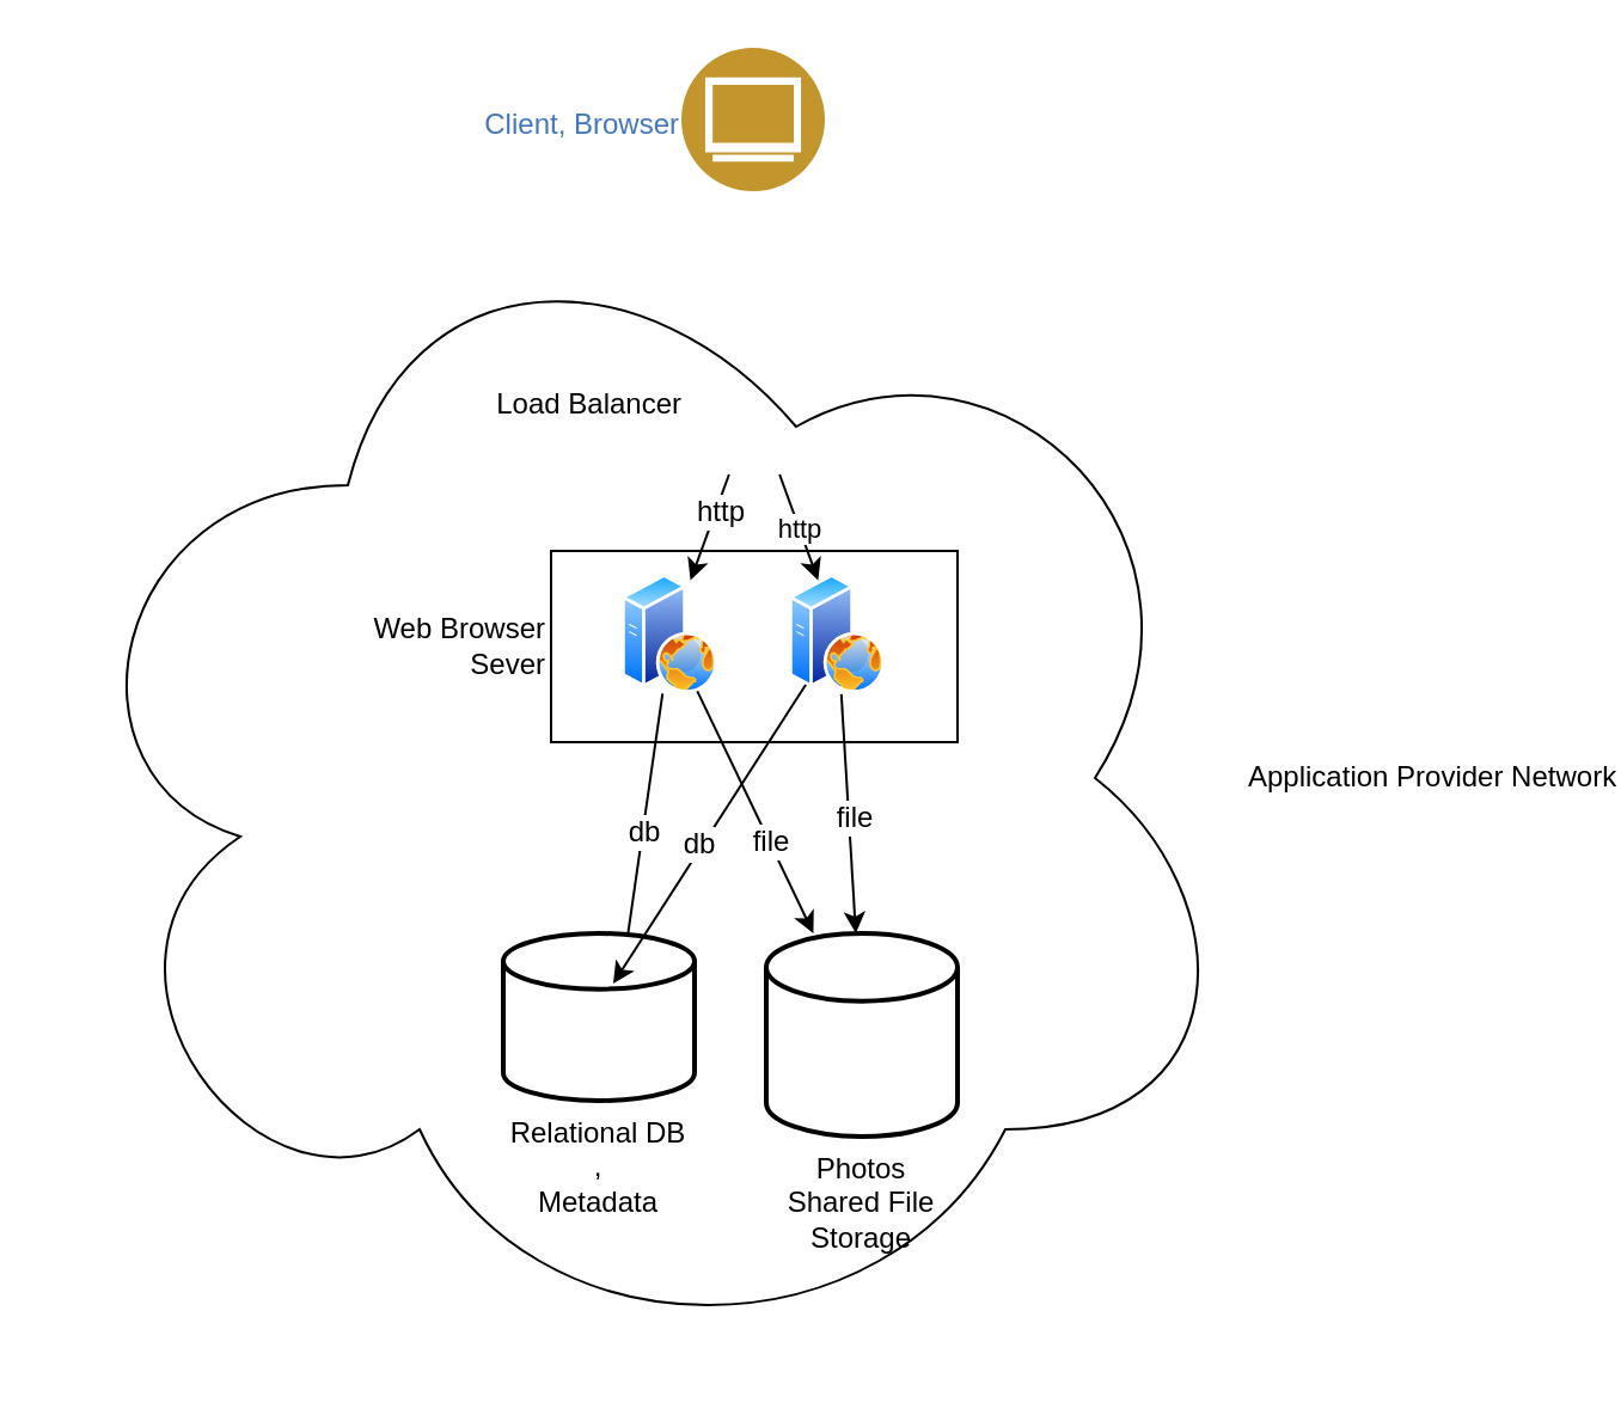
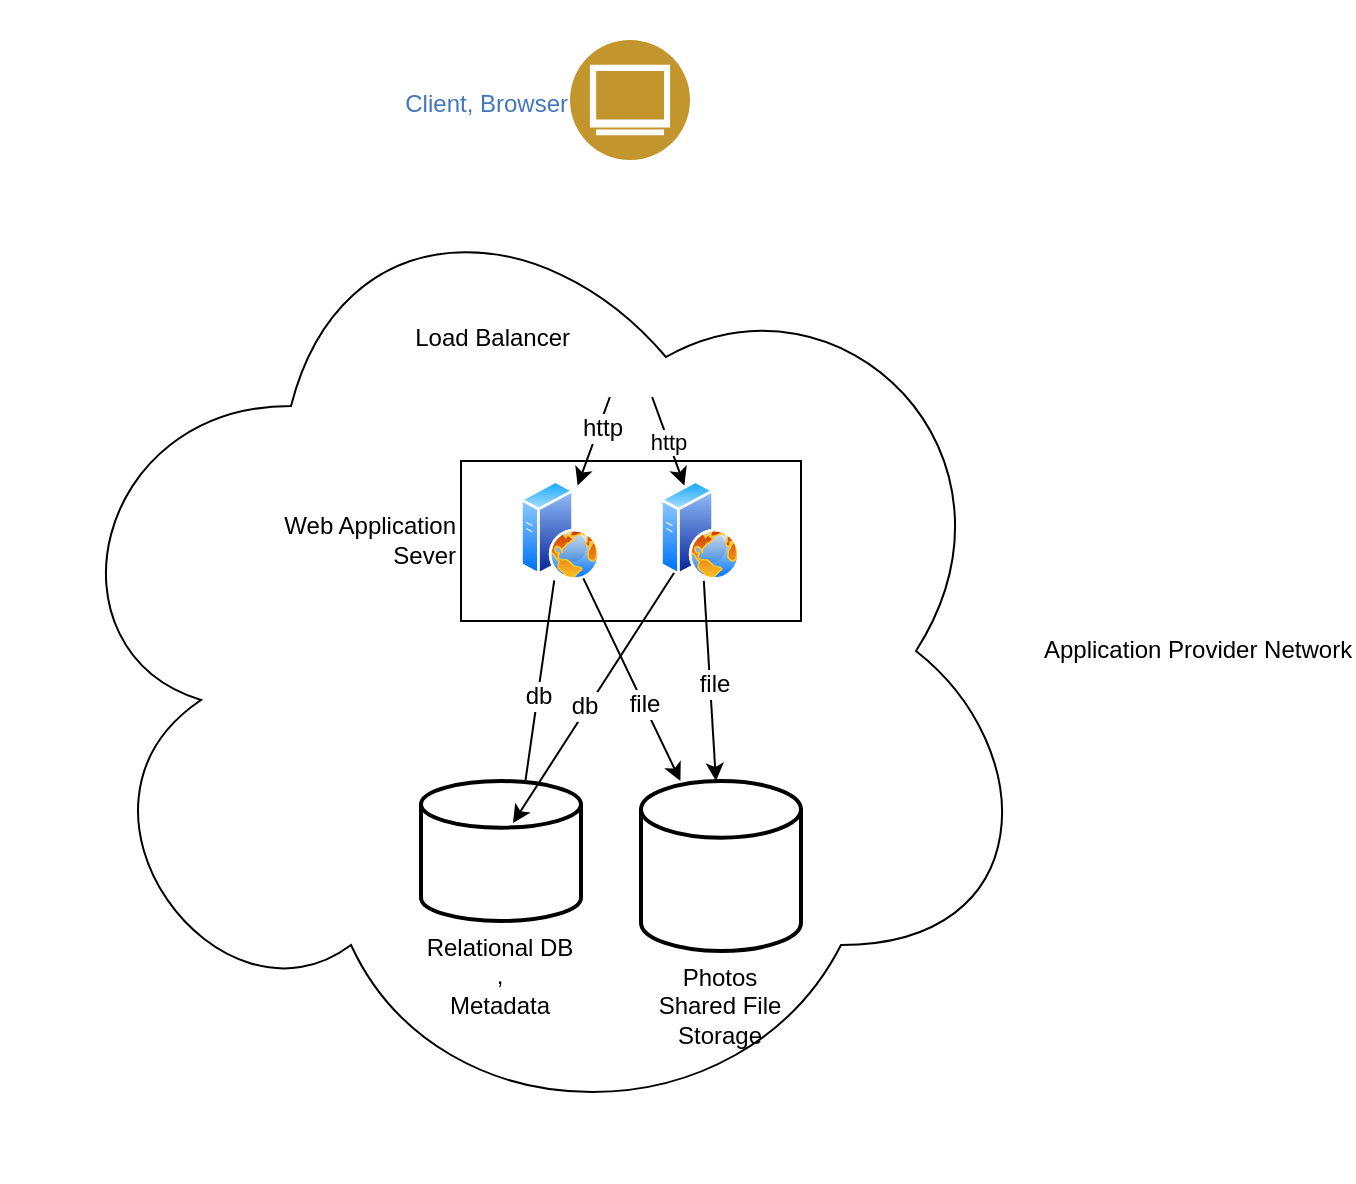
- <mxCell id="3" value="&lt;div&gt;Web Browser &lt;br&gt;&lt;/div&gt;&lt;div&gt;Sever&lt;/div&gt;" style="rounded=0;whiteSpace=wrap;html=1;labelPosition=left;verticalLabelPosition=middle;align=right;verticalAlign=middle;" vertex="1" parent="1"><mxGeometry x="230" y="230" width="170" height="80" as="geometry" /></mxCell>
+ <mxCell id="3" value="&lt;div&gt;Web Application &lt;br&gt;&lt;/div&gt;&lt;div&gt;Sever&lt;/div&gt;" style="rounded=0;whiteSpace=wrap;html=1;labelPosition=left;verticalLabelPosition=middle;align=right;verticalAlign=middle;" vertex="1" parent="1"><mxGeometry x="230" y="230" width="170" height="80" as="geometry" /></mxCell>
